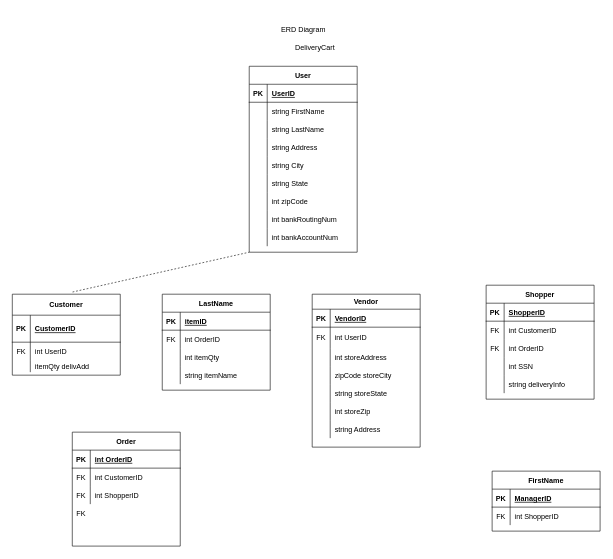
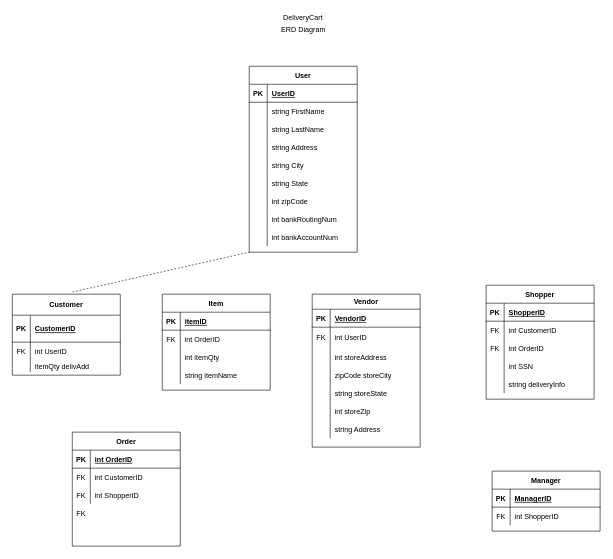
- <mxCell id="99" value="DeliveryCart" style="text;html=1;strokeColor=none;fillColor=none;align=center;verticalAlign=middle;whiteSpace=wrap;rounded=0;glass=0;" parent="1" vertex="1"><mxGeometry x="480" y="70" width="90" height="20" as="geometry" /></mxCell>
+ <mxCell id="99" value="DeliveryCart" style="text;html=1;strokeColor=none;fillColor=none;align=center;verticalAlign=middle;whiteSpace=wrap;rounded=0;glass=0;" parent="1" vertex="1"><mxGeometry x="460" y="20" width="90" height="20" as="geometry" /></mxCell>
- <mxCell id="100" value="LastName" style="shape=table;startSize=30;container=1;collapsible=1;childLayout=tableLayout;fixedRows=1;rowLines=0;fontStyle=1;align=center;resizeLast=1;glass=0;" parent="1" vertex="1"><mxGeometry x="270" y="490" width="180" height="160" as="geometry" /></mxCell>
+ <mxCell id="100" value="Item" style="shape=table;startSize=30;container=1;collapsible=1;childLayout=tableLayout;fixedRows=1;rowLines=0;fontStyle=1;align=center;resizeLast=1;glass=0;" parent="1" vertex="1"><mxGeometry x="270" y="490" width="180" height="160" as="geometry" /></mxCell>
- <mxCell id="44" value="FirstName" style="shape=table;startSize=30;container=1;collapsible=1;childLayout=tableLayout;fixedRows=1;rowLines=0;fontStyle=1;align=center;resizeLast=1;glass=0;" parent="1" vertex="1"><mxGeometry x="820" y="785" width="180" height="100" as="geometry" /></mxCell>
+ <mxCell id="44" value="Manager" style="shape=table;startSize=30;container=1;collapsible=1;childLayout=tableLayout;fixedRows=1;rowLines=0;fontStyle=1;align=center;resizeLast=1;glass=0;" parent="1" vertex="1"><mxGeometry x="820" y="785" width="180" height="100" as="geometry" /></mxCell>
